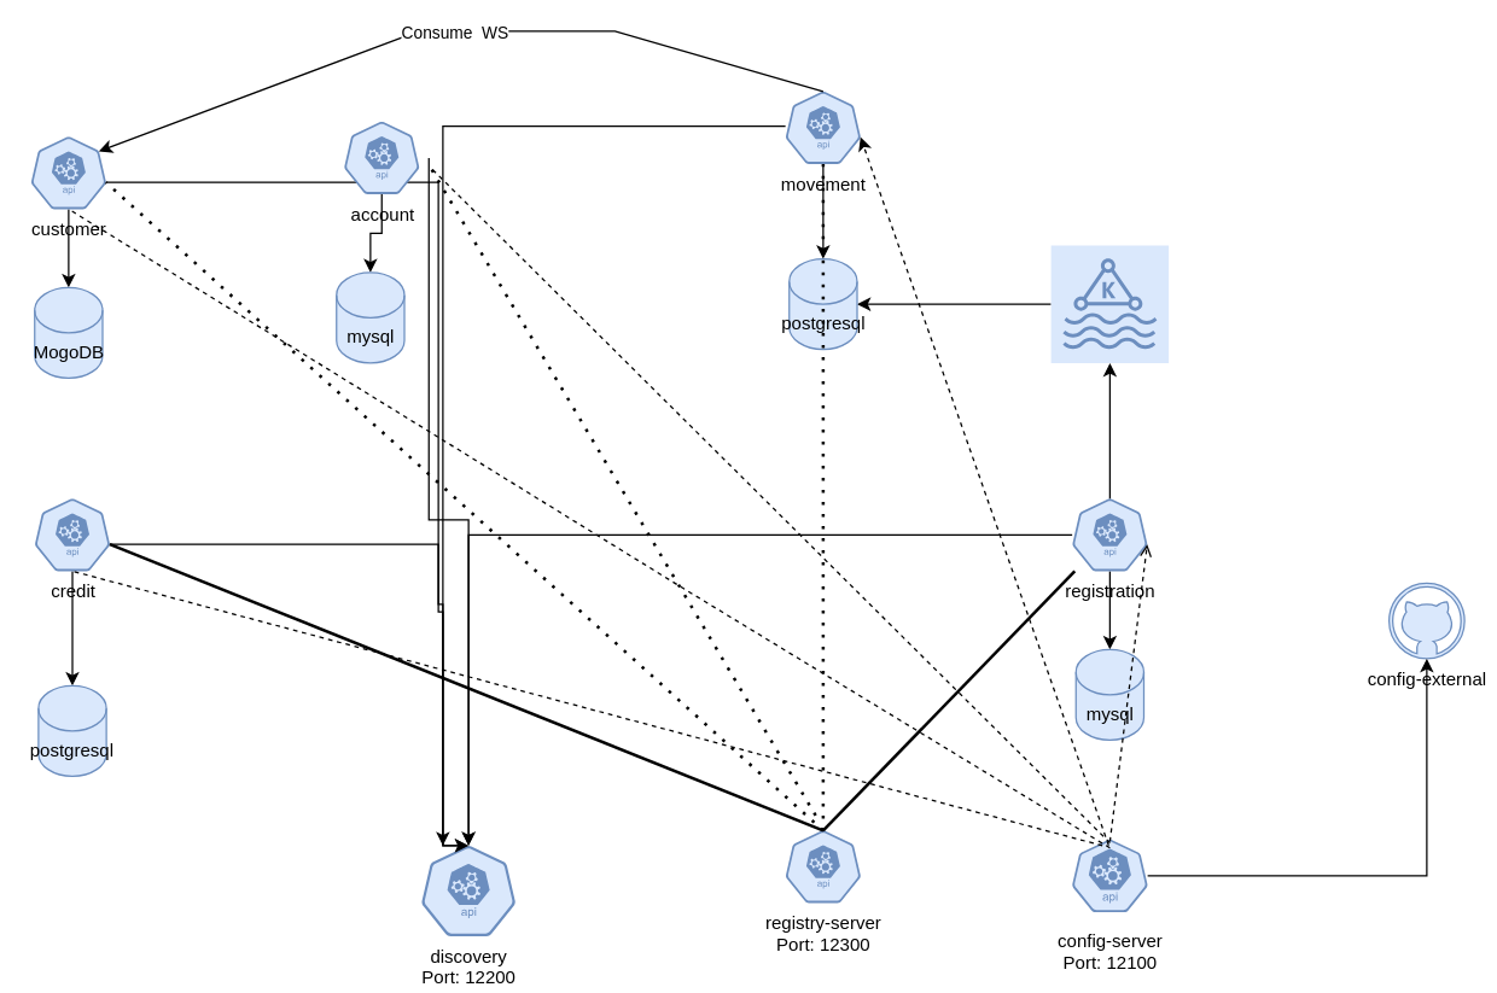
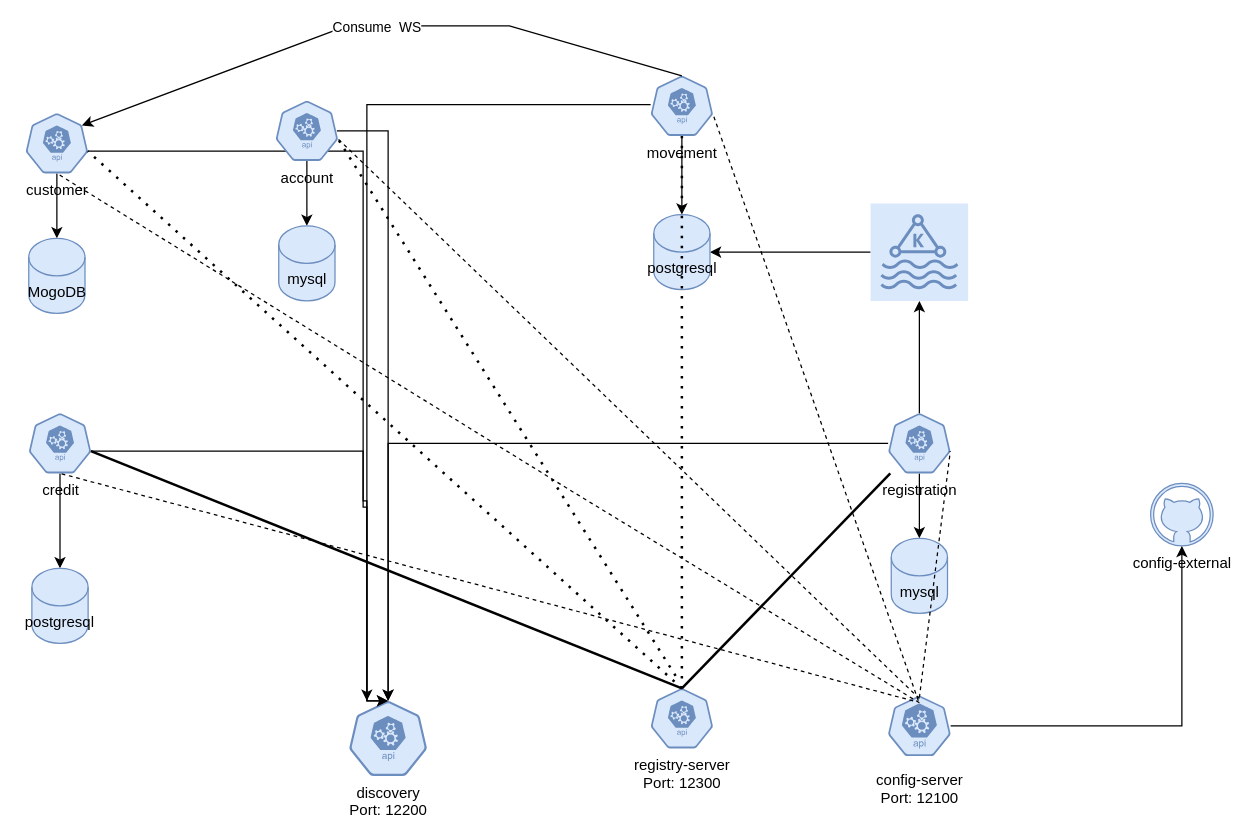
- <mxCell id="36" value="" style="endArrow=classic;dashed=1;html=1;rounded=0;entryX=0.995;entryY=0.63;entryDx=0;entryDy=0;entryPerimeter=0;exitX=0.483;exitY=0.164;exitDx=0;exitDy=0;exitPerimeter=0;" edge="1" parent="1" source="18" target="27"><mxGeometry width="50" height="50" relative="1" as="geometry"><mxPoint x="640" y="140" as="sourcePoint" /><mxPoint x="690" y="90" as="targetPoint" /></mxGeometry></mxCell>
+ <mxCell id="36" value="" style="endArrow=none;dashed=1;html=1;rounded=0;entryX=0.995;entryY=0.63;entryDx=0;entryDy=0;entryPerimeter=0;exitX=0.483;exitY=0.164;exitDx=0;exitDy=0;exitPerimeter=0;" edge="1" parent="1" source="18" target="27"><mxGeometry width="50" height="50" relative="1" as="geometry"><mxPoint x="640" y="140" as="sourcePoint" /><mxPoint x="690" y="90" as="targetPoint" /></mxGeometry></mxCell>
- <mxCell id="10" value="account" style="sketch=0;html=1;dashed=0;whitespace=wrap;fillColor=#dae8fc;strokeColor=#6c8ebf;points=[[0.005,0.63,0],[0.1,0.2,0],[0.9,0.2,0],[0.5,0,0],[0.995,0.63,0],[0.72,0.99,0],[0.5,1,0],[0.28,0.99,0]];verticalLabelPosition=bottom;align=center;verticalAlign=top;shape=mxgraph.kubernetes.icon;prIcon=api" vertex="1" parent="1"><mxGeometry x="220" y="80" width="65" height="48" as="geometry" /></mxCell>
+ <mxCell id="10" value="account" style="sketch=0;html=1;dashed=0;whitespace=wrap;fillColor=#dae8fc;strokeColor=#6c8ebf;points=[[0.005,0.63,0],[0.1,0.2,0],[0.9,0.2,0],[0.5,0,0],[0.995,0.63,0],[0.72,0.99,0],[0.5,1,0],[0.28,0.99,0]];verticalLabelPosition=bottom;align=center;verticalAlign=top;shape=mxgraph.kubernetes.icon;prIcon=api" vertex="1" parent="1"><mxGeometry x="220" y="80" width="50" height="48" as="geometry" /></mxCell>
- <mxCell id="35" value="" style="endArrow=open;dashed=1;html=1;rounded=0;entryX=0.995;entryY=0.63;entryDx=0;entryDy=0;entryPerimeter=0;exitX=0.5;exitY=0.122;exitDx=0;exitDy=0;exitPerimeter=0;" edge="1" parent="1" source="18" target="24"><mxGeometry width="50" height="50" relative="1" as="geometry"><mxPoint x="820" y="470" as="sourcePoint" /><mxPoint x="870" y="420" as="targetPoint" /></mxGeometry></mxCell>
+ <mxCell id="35" value="" style="endArrow=none;dashed=1;html=1;rounded=0;entryX=0.995;entryY=0.63;entryDx=0;entryDy=0;entryPerimeter=0;exitX=0.5;exitY=0.122;exitDx=0;exitDy=0;exitPerimeter=0;" edge="1" parent="1" source="18" target="24"><mxGeometry width="50" height="50" relative="1" as="geometry"><mxPoint x="820" y="470" as="sourcePoint" /><mxPoint x="870" y="420" as="targetPoint" /></mxGeometry></mxCell>
